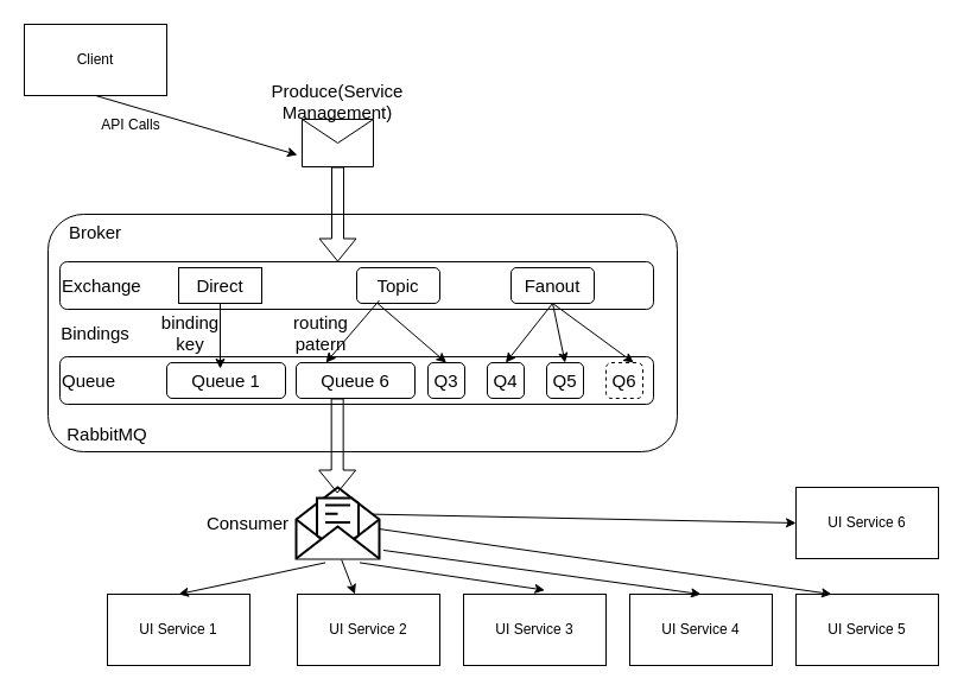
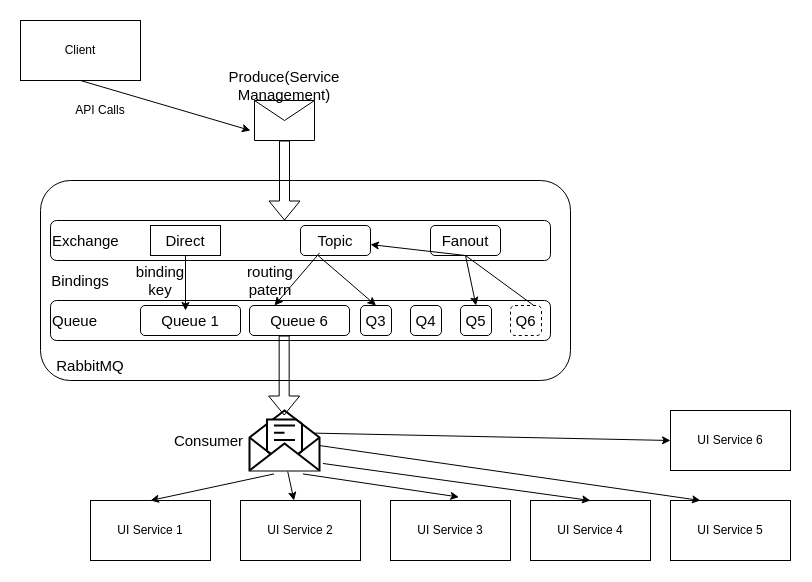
- <mxCell id="33" value="API Calls" style="text;strokeColor=none;align=center;fillColor=none;html=1;verticalAlign=middle;whiteSpace=wrap;rounded=0;" vertex="1" parent="1"><mxGeometry x="80" y="90" width="60" height="30" as="geometry" /></mxCell>
+ <mxCell id="33" value="API Calls" style="text;strokeColor=none;align=center;fillColor=none;html=1;verticalAlign=middle;whiteSpace=wrap;rounded=0;" vertex="1" parent="1"><mxGeometry x="70" y="95" width="60" height="30" as="geometry" /></mxCell>
- <mxCell id="8" value="Broker" style="text;strokeColor=none;align=center;fillColor=none;html=1;verticalAlign=middle;whiteSpace=wrap;rounded=0;fontSize=15;" parent="1" vertex="1"><mxGeometry x="50" y="180" width="60" height="30" as="geometry" /></mxCell>
- <mxCell id="26" value="" style="endArrow=classic;html=1;rounded=0;exitX=0.5;exitY=1;exitDx=0;exitDy=0;entryX=0.5;entryY=0;entryDx=0;entryDy=0;fontSize=15;" parent="1" source="13" target="18" edge="1"><mxGeometry width="50" height="50" relative="1" as="geometry"><mxPoint x="360" y="270" as="sourcePoint" /><mxPoint x="410" y="220" as="targetPoint" /></mxGeometry></mxCell>
+ <mxCell id="26" value="" style="endArrow=classic;html=1;rounded=0;exitX=0.5;exitY=1;exitDx=0;exitDy=0;fontSize=15;" parent="1" source="13" target="12" edge="1"><mxGeometry width="50" height="50" relative="1" as="geometry"><mxPoint x="360" y="270" as="sourcePoint" /><mxPoint x="410" y="220" as="targetPoint" /></mxGeometry></mxCell>
- <mxCell id="28" value="" style="endArrow=classic;html=1;rounded=0;entryX=0.75;entryY=0;entryDx=0;entryDy=0;exitX=0.5;exitY=1;exitDx=0;exitDy=0;fontSize=15;" parent="1" source="13" target="20" edge="1"><mxGeometry width="50" height="50" relative="1" as="geometry"><mxPoint x="475" y="265" as="sourcePoint" /><mxPoint x="486" y="315" as="targetPoint" /></mxGeometry></mxCell>
+ <mxCell id="28" value="" style="endArrow=none;html=1;rounded=0;entryX=0.75;entryY=0;entryDx=0;entryDy=0;exitX=0.5;exitY=1;exitDx=0;exitDy=0;fontSize=15;" parent="1" source="13" target="20" edge="1"><mxGeometry width="50" height="50" relative="1" as="geometry"><mxPoint x="475" y="265" as="sourcePoint" /><mxPoint x="486" y="315" as="targetPoint" /></mxGeometry></mxCell>
- <mxCell id="35" value="UI Service 2" style="rounded=0;whiteSpace=wrap;html=1;" vertex="1" parent="1"><mxGeometry x="250" y="500" width="120" height="60" as="geometry" /></mxCell>
+ <mxCell id="35" value="UI Service 2" style="rounded=0;whiteSpace=wrap;html=1;" vertex="1" parent="1"><mxGeometry x="240" y="500" width="120" height="60" as="geometry" /></mxCell>
